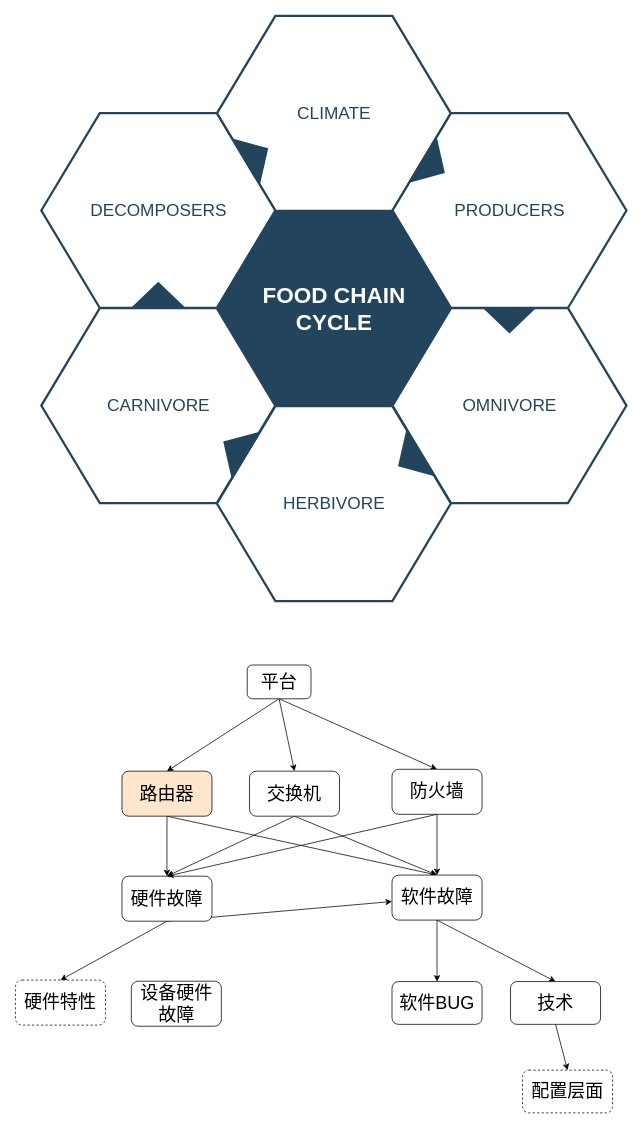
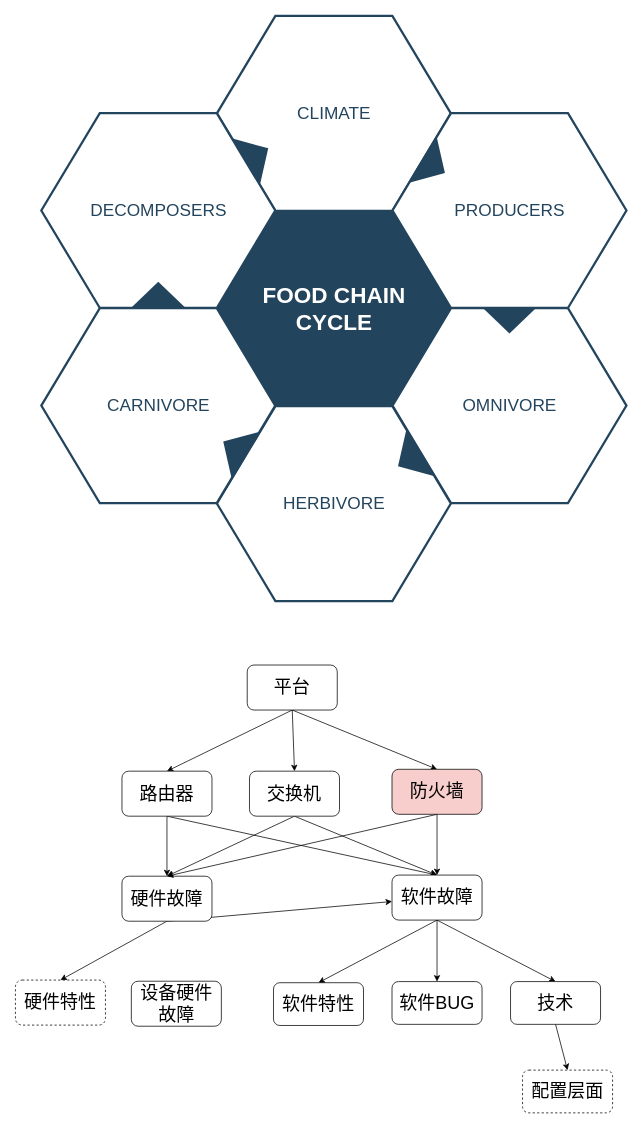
- <mxCell id="19" value="&lt;font style=&quot;font-size: 24px&quot;&gt;平台&lt;/font&gt;" style="rounded=1;whiteSpace=wrap;html=1;" vertex="1" parent="1"><mxGeometry x="329" y="886" width="85" height="45" as="geometry" /></mxCell>
+ <mxCell id="19" value="&lt;font style=&quot;font-size: 24px&quot;&gt;平台&lt;/font&gt;" style="rounded=1;whiteSpace=wrap;html=1;" vertex="1" parent="1"><mxGeometry x="329" y="886" width="120" height="60" as="geometry" /></mxCell>
- <mxCell id="32" value="&lt;font style=&quot;font-size: 24px&quot;&gt;防火墙&lt;/font&gt;" style="rounded=1;whiteSpace=wrap;html=1;" vertex="1" parent="1"><mxGeometry x="522" y="1025" width="120" height="60" as="geometry" /></mxCell>
+ <mxCell id="32" value="&lt;font style=&quot;font-size: 24px&quot;&gt;防火墙&lt;/font&gt;" style="rounded=1;whiteSpace=wrap;html=1;fillColor=#f8cecc;" vertex="1" parent="1"><mxGeometry x="522" y="1025" width="120" height="60" as="geometry" /></mxCell>
- <mxCell id="25" value="&lt;font style=&quot;font-size: 24px&quot;&gt;路由器&lt;/font&gt;" style="rounded=1;whiteSpace=wrap;html=1;fillColor=#ffe6cc;" vertex="1" parent="1"><mxGeometry x="162" y="1027.5" width="120" height="60" as="geometry" /></mxCell>
+ <mxCell id="25" value="&lt;font style=&quot;font-size: 24px&quot;&gt;路由器&lt;/font&gt;" style="rounded=1;whiteSpace=wrap;html=1;" vertex="1" parent="1"><mxGeometry x="162" y="1027.5" width="120" height="60" as="geometry" /></mxCell>
+ <mxCell id="33" style="edgeStyle=none;rounded=0;orthogonalLoop=1;jettySize=auto;html=1;exitX=0.5;exitY=1;exitDx=0;exitDy=0;entryX=0.5;entryY=0;entryDx=0;entryDy=0;" edge="1" parent="1" source="36" target="37"><mxGeometry relative="1" as="geometry" /></mxCell>
+ <mxCell id="37" value="&lt;font style=&quot;font-size: 24px&quot;&gt;软件特性&lt;/font&gt;" style="rounded=1;whiteSpace=wrap;html=1;" vertex="1" parent="1"><mxGeometry x="364" y="1309.5" width="120" height="57" as="geometry" /></mxCell>
